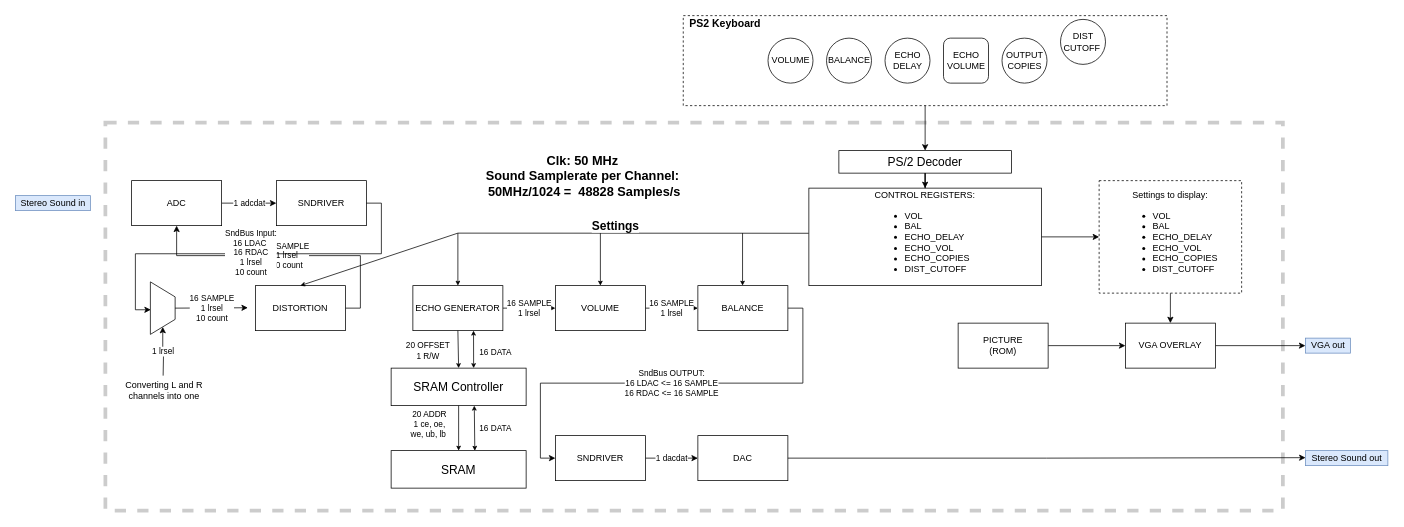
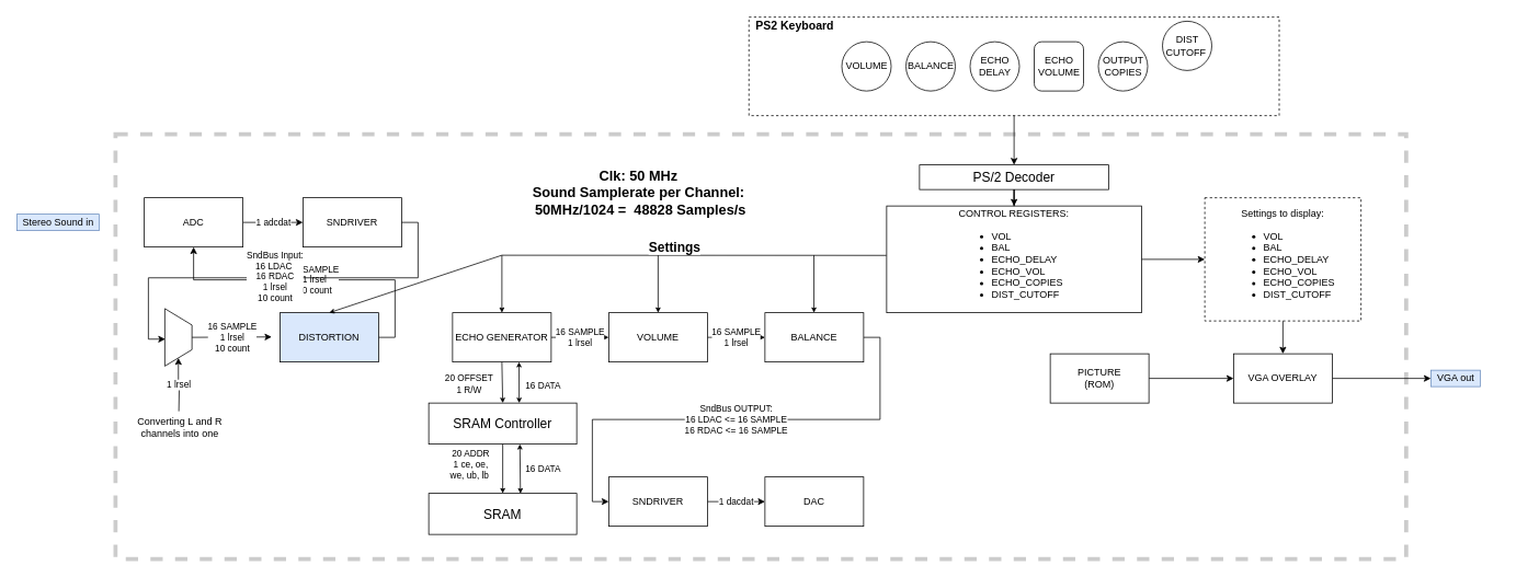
- <mxCell id="14" value="DISTORTION" style="rounded=0;whiteSpace=wrap;html=1;" parent="1" vertex="1"><mxGeometry x="340" y="380" width="120" height="60" as="geometry" /></mxCell>
+ <mxCell id="14" value="DISTORTION" style="rounded=0;whiteSpace=wrap;html=1;fillColor=#dae8fc;" parent="1" vertex="1"><mxGeometry x="340" y="380" width="120" height="60" as="geometry" /></mxCell>
- <mxCell id="50" style="edgeStyle=orthogonalEdgeStyle;rounded=0;orthogonalLoop=1;jettySize=auto;html=1;exitX=1;exitY=0.5;exitDx=0;exitDy=0;entryX=0.002;entryY=0.47;entryDx=0;entryDy=0;entryPerimeter=0;" parent="1" source="17" edge="1" target="18"><mxGeometry relative="1" as="geometry"><mxPoint x="1135" y="610" as="targetPoint" /></mxGeometry></mxCell>
- <mxCell id="18" value="Stereo Sound out" style="text;html=1;align=center;verticalAlign=middle;resizable=0;points=[];autosize=1;fillColor=#dae8fc;strokeColor=#6c8ebf;" parent="1" vertex="1"><mxGeometry x="1740" y="600" width="110" height="20" as="geometry" /></mxCell>
